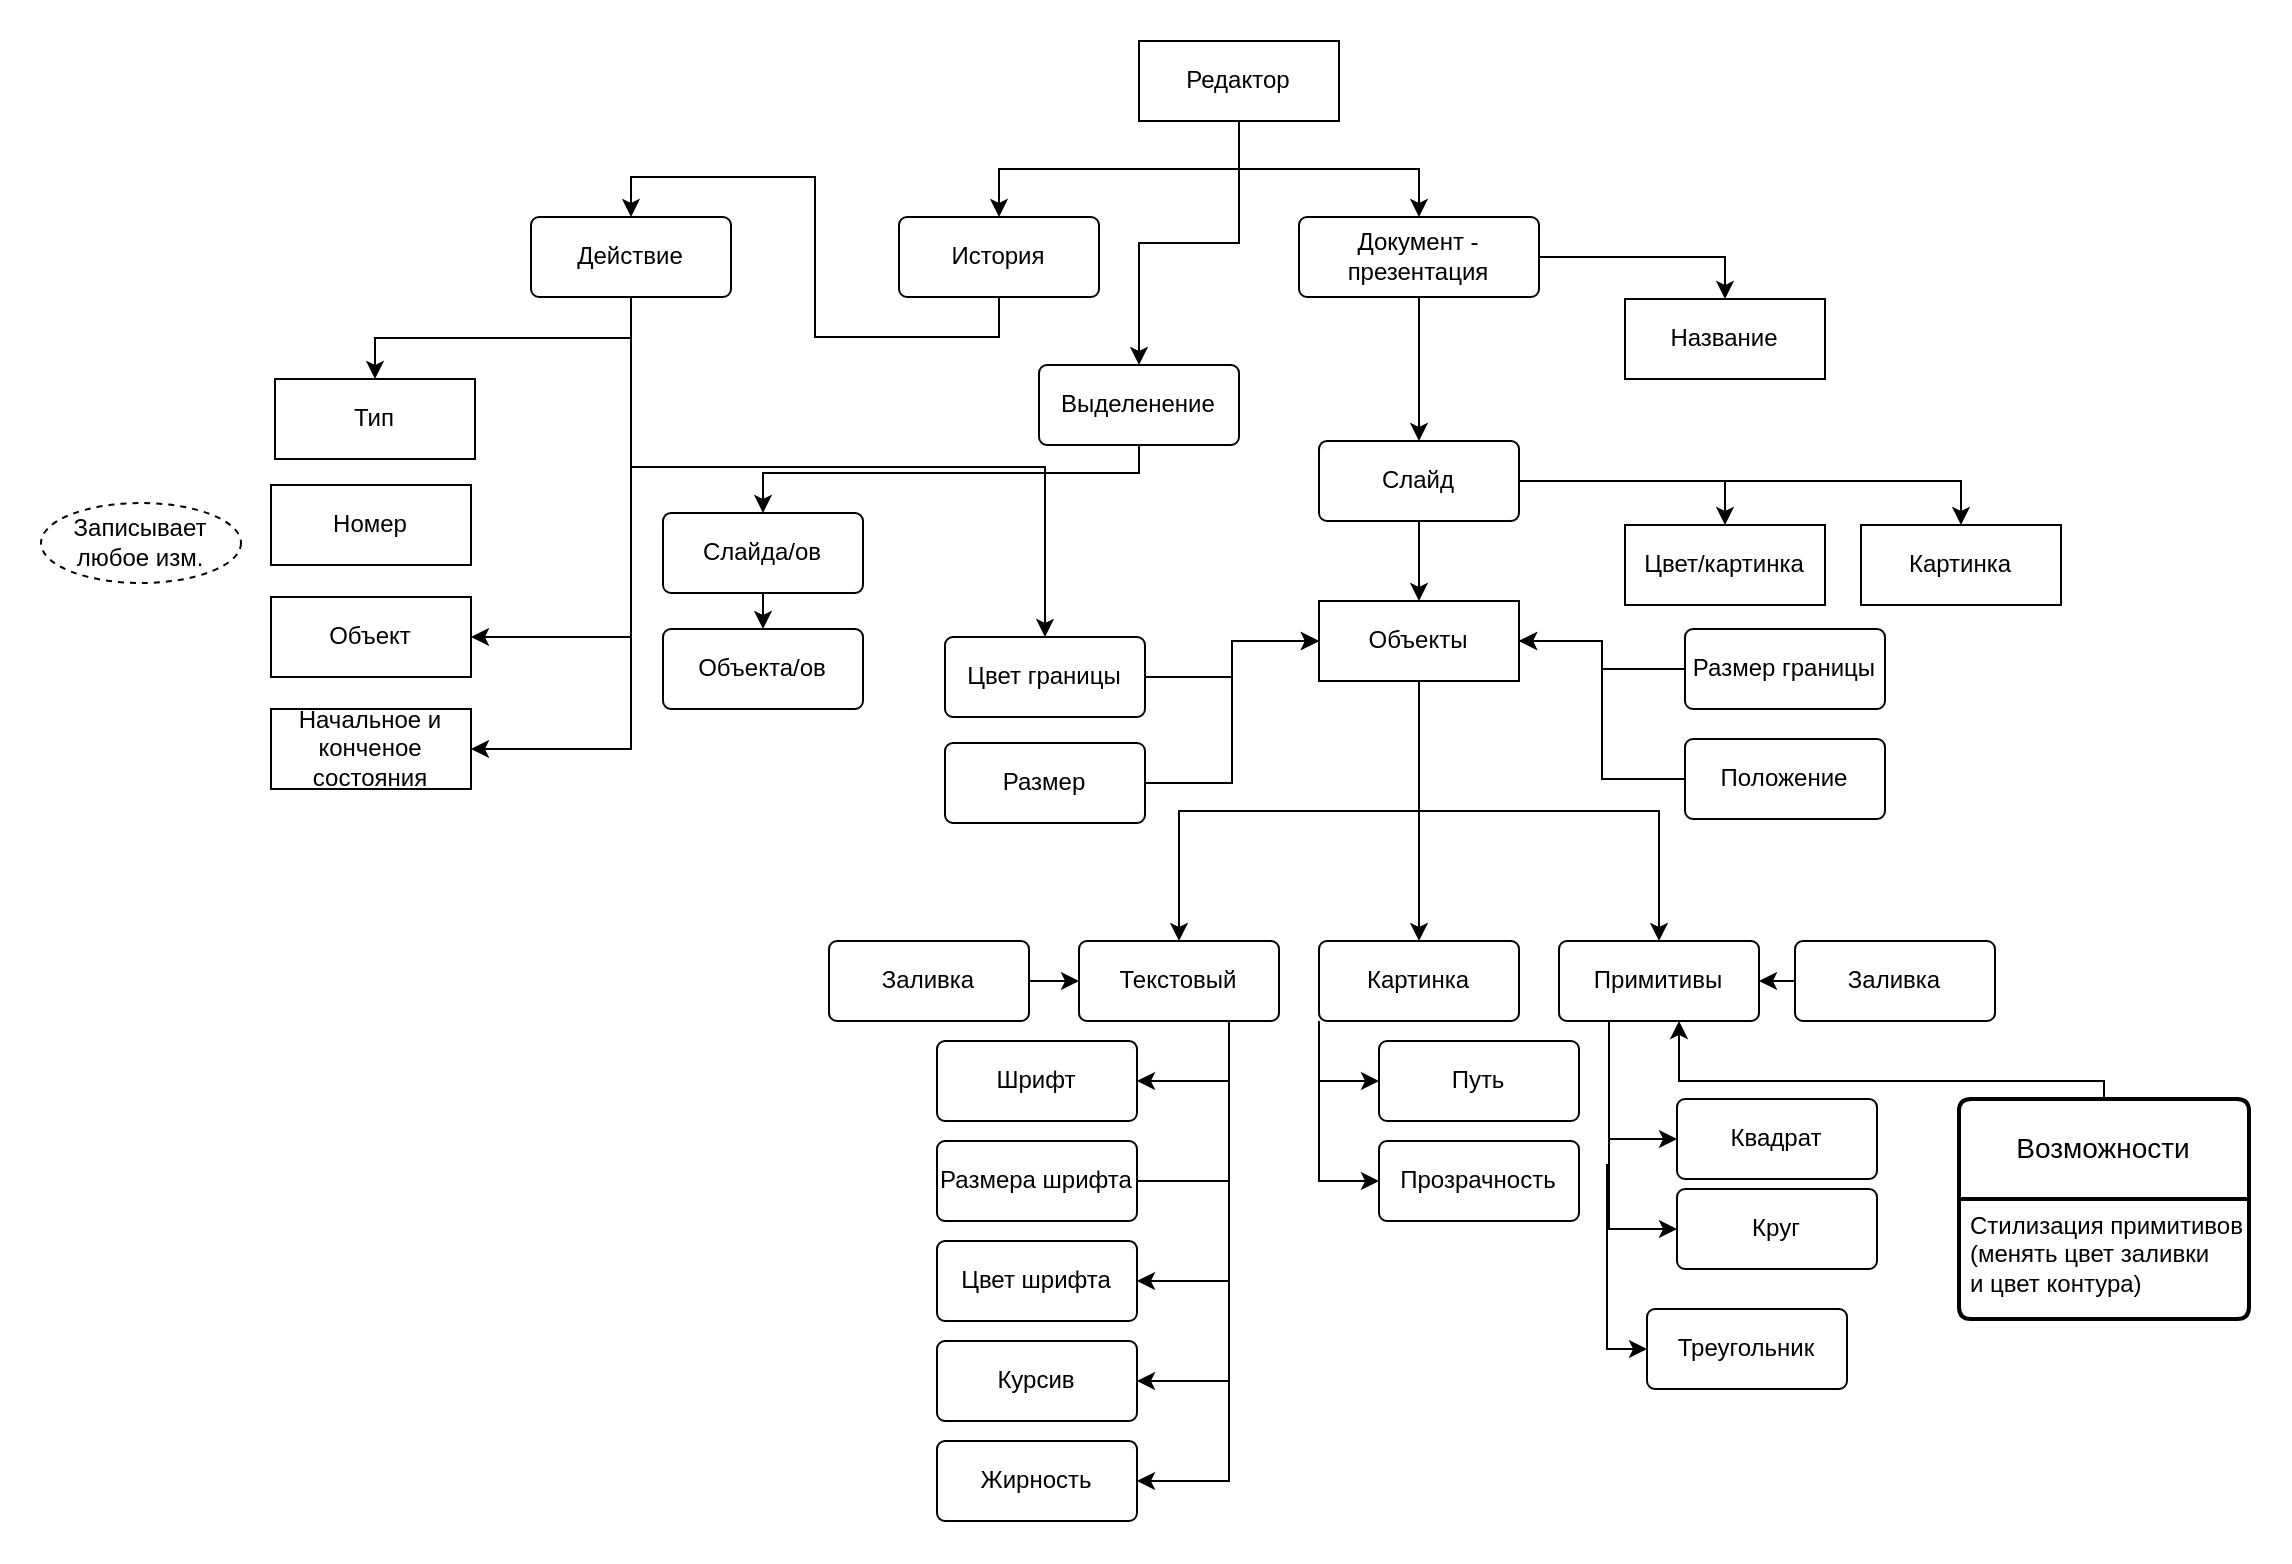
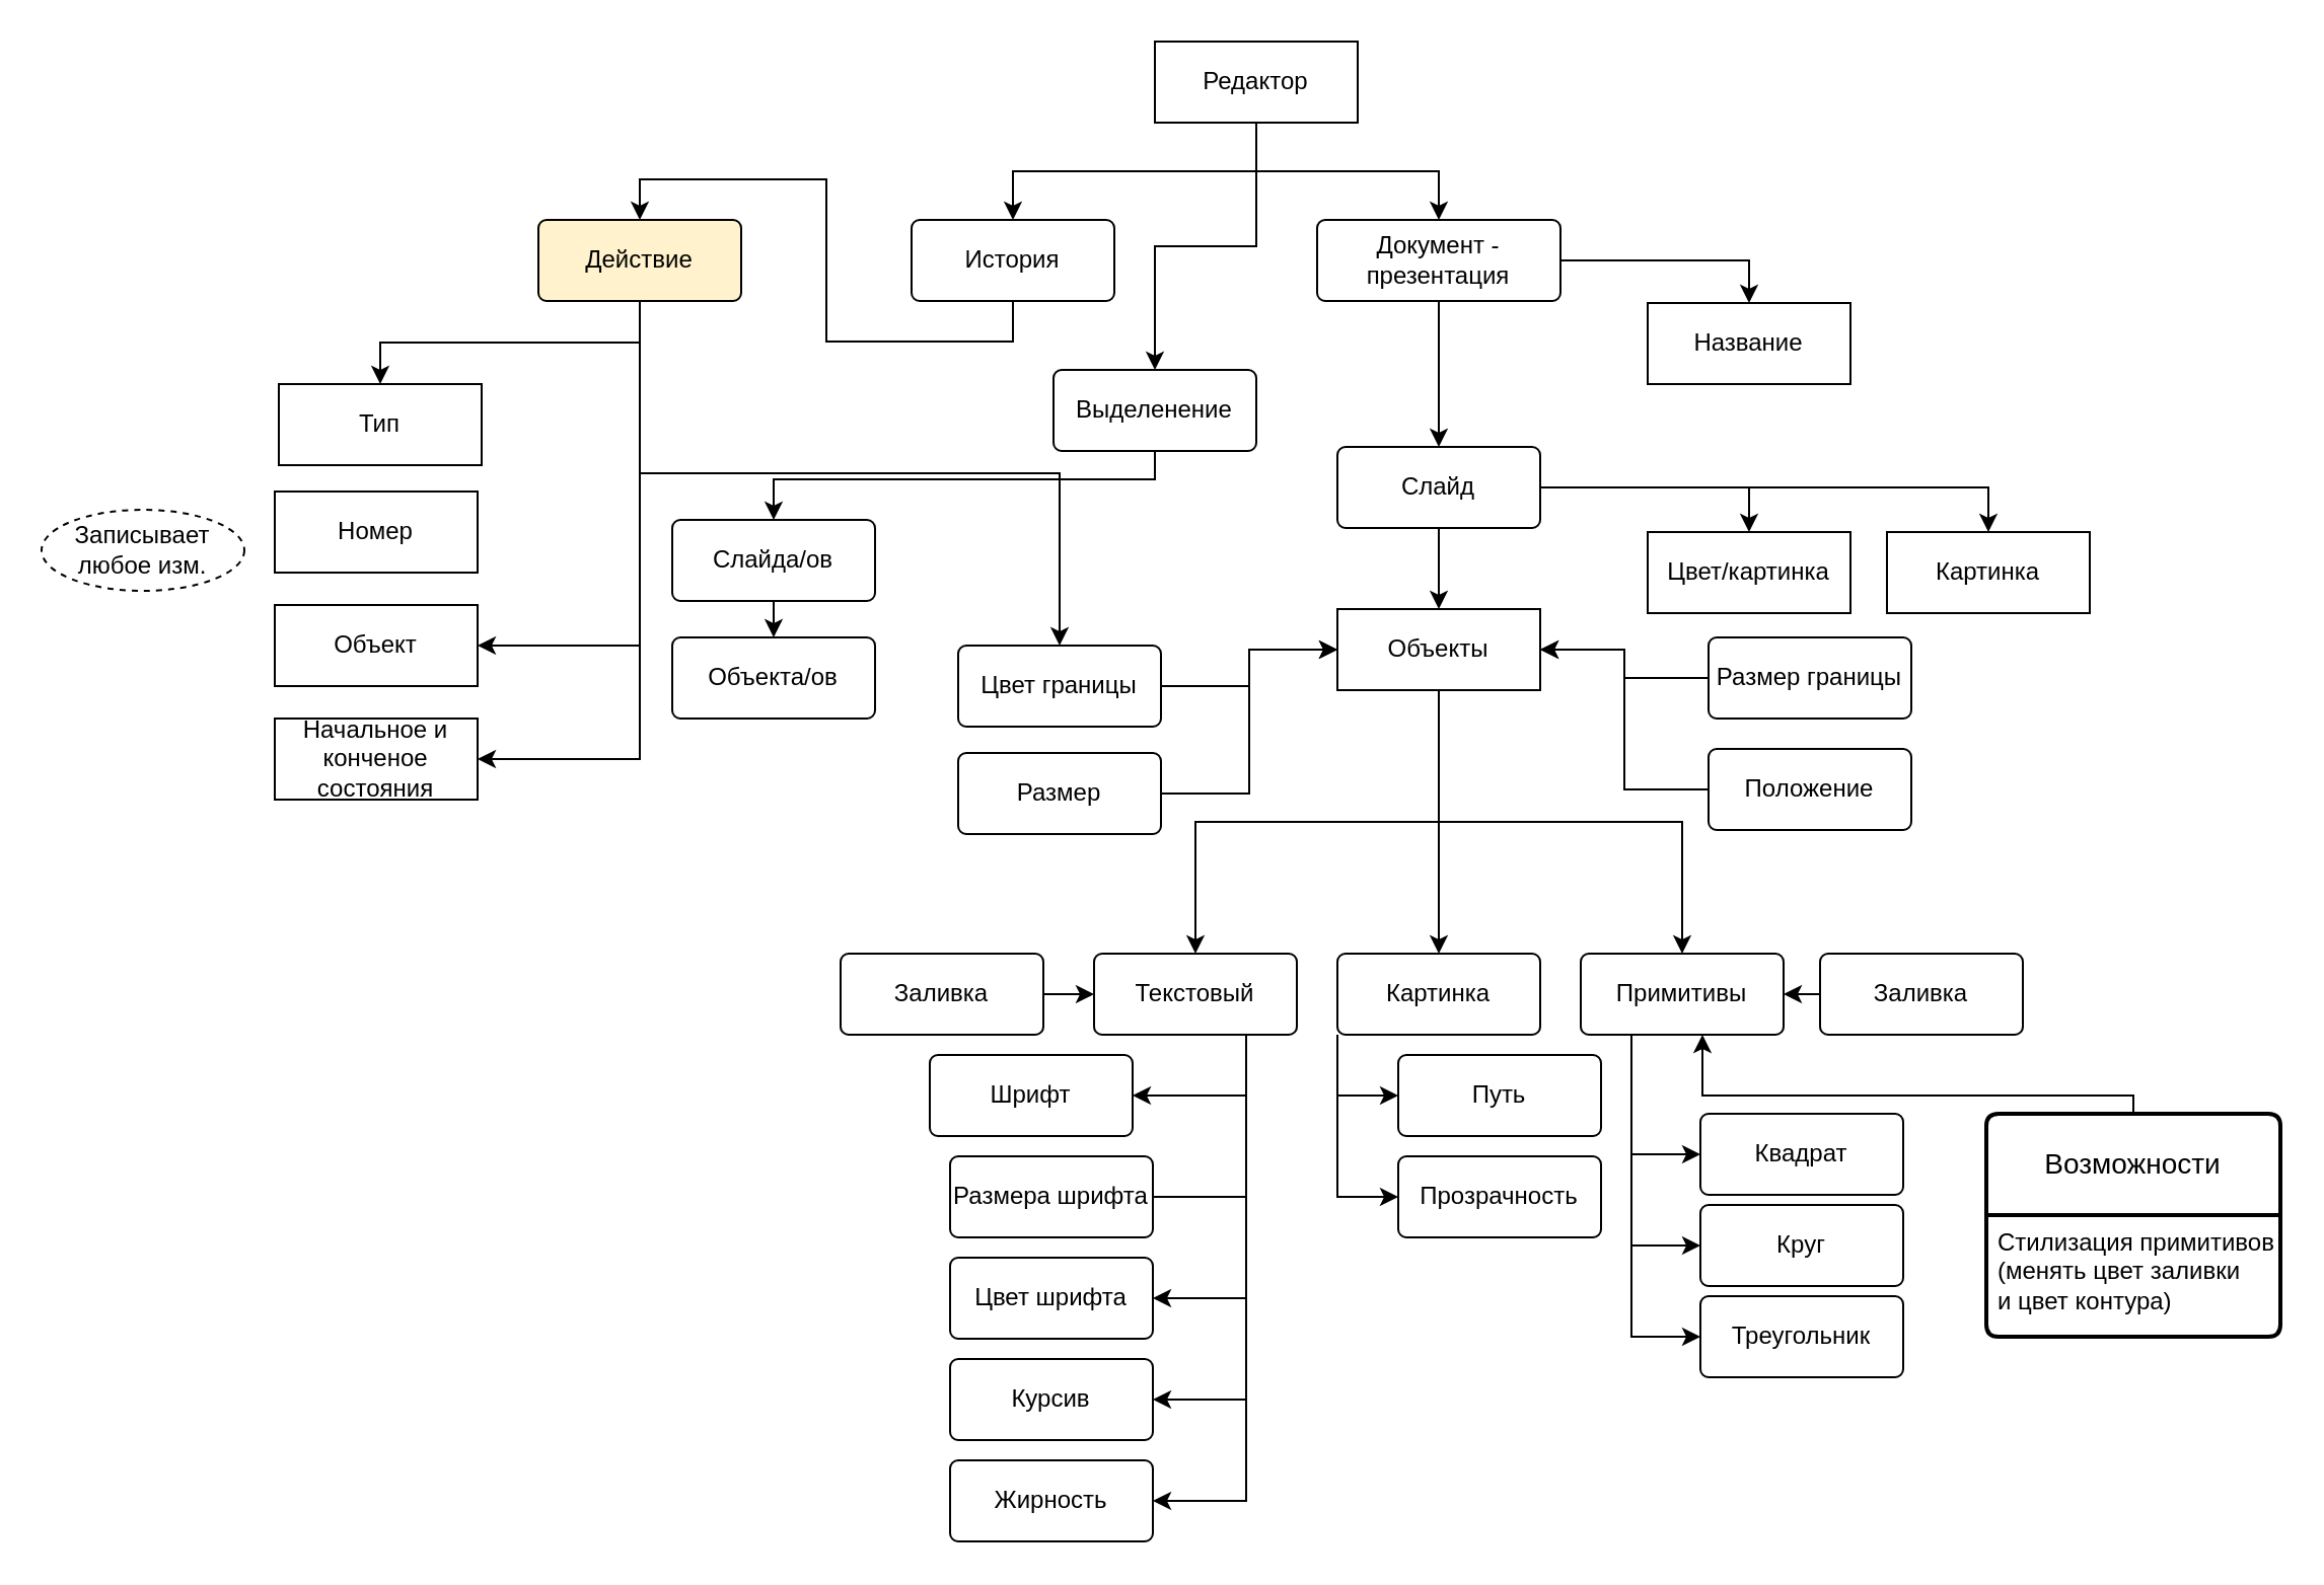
- <mxCell id="39" value="Действие" style="rounded=1;arcSize=10;whiteSpace=wrap;html=1;align=center;" vertex="1" parent="1"><mxGeometry x="265" y="108" width="100" height="40" as="geometry" /></mxCell>
+ <mxCell id="39" value="Действие" style="rounded=1;arcSize=10;whiteSpace=wrap;html=1;align=center;fillColor=#fff2cc;" vertex="1" parent="1"><mxGeometry x="265" y="108" width="100" height="40" as="geometry" /></mxCell>
- <mxCell id="43" value="Шрифт" style="rounded=1;arcSize=10;whiteSpace=wrap;html=1;align=center;" vertex="1" parent="1"><mxGeometry x="468" y="520" width="100" height="40" as="geometry" /></mxCell>
+ <mxCell id="43" value="Шрифт" style="rounded=1;arcSize=10;whiteSpace=wrap;html=1;align=center;" vertex="1" parent="1"><mxGeometry x="458" y="520" width="100" height="40" as="geometry" /></mxCell>
- <mxCell id="42" value="Треугольник" style="rounded=1;arcSize=10;whiteSpace=wrap;html=1;align=center;" vertex="1" parent="1"><mxGeometry x="823" y="654" width="100" height="40" as="geometry" /></mxCell>
+ <mxCell id="42" value="Треугольник" style="rounded=1;arcSize=10;whiteSpace=wrap;html=1;align=center;" vertex="1" parent="1"><mxGeometry x="838" y="639" width="100" height="40" as="geometry" /></mxCell>
